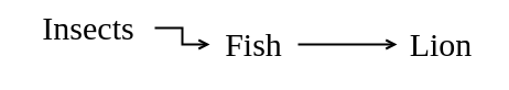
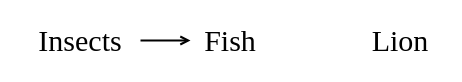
- <mxCell id="3" value="Insects" style="rounded=0;whiteSpace=wrap;html=1;fillColor=none;fontSize=30;fontFamily=Ubuntu Mono;strokeWidth=3;strokeColor=none;" vertex="1" parent="1"><mxGeometry x="20" y="5" width="120" height="40" as="geometry" /></mxCell>
+ <mxCell id="3" value="Insects" style="rounded=0;whiteSpace=wrap;html=1;fillColor=none;fontSize=30;fontFamily=Ubuntu Mono;strokeWidth=3;strokeColor=none;" vertex="1" parent="1"><mxGeometry x="20" y="20" width="120" height="40" as="geometry" /></mxCell>
- <mxCell id="4" value="" style="edgeStyle=orthogonalEdgeStyle;rounded=0;orthogonalLoop=1;jettySize=auto;html=1;strokeWidth=2;endArrow=open;endFill=0;" edge="1" parent="1" source="5" target="6"><mxGeometry relative="1" as="geometry" /></mxCell>
